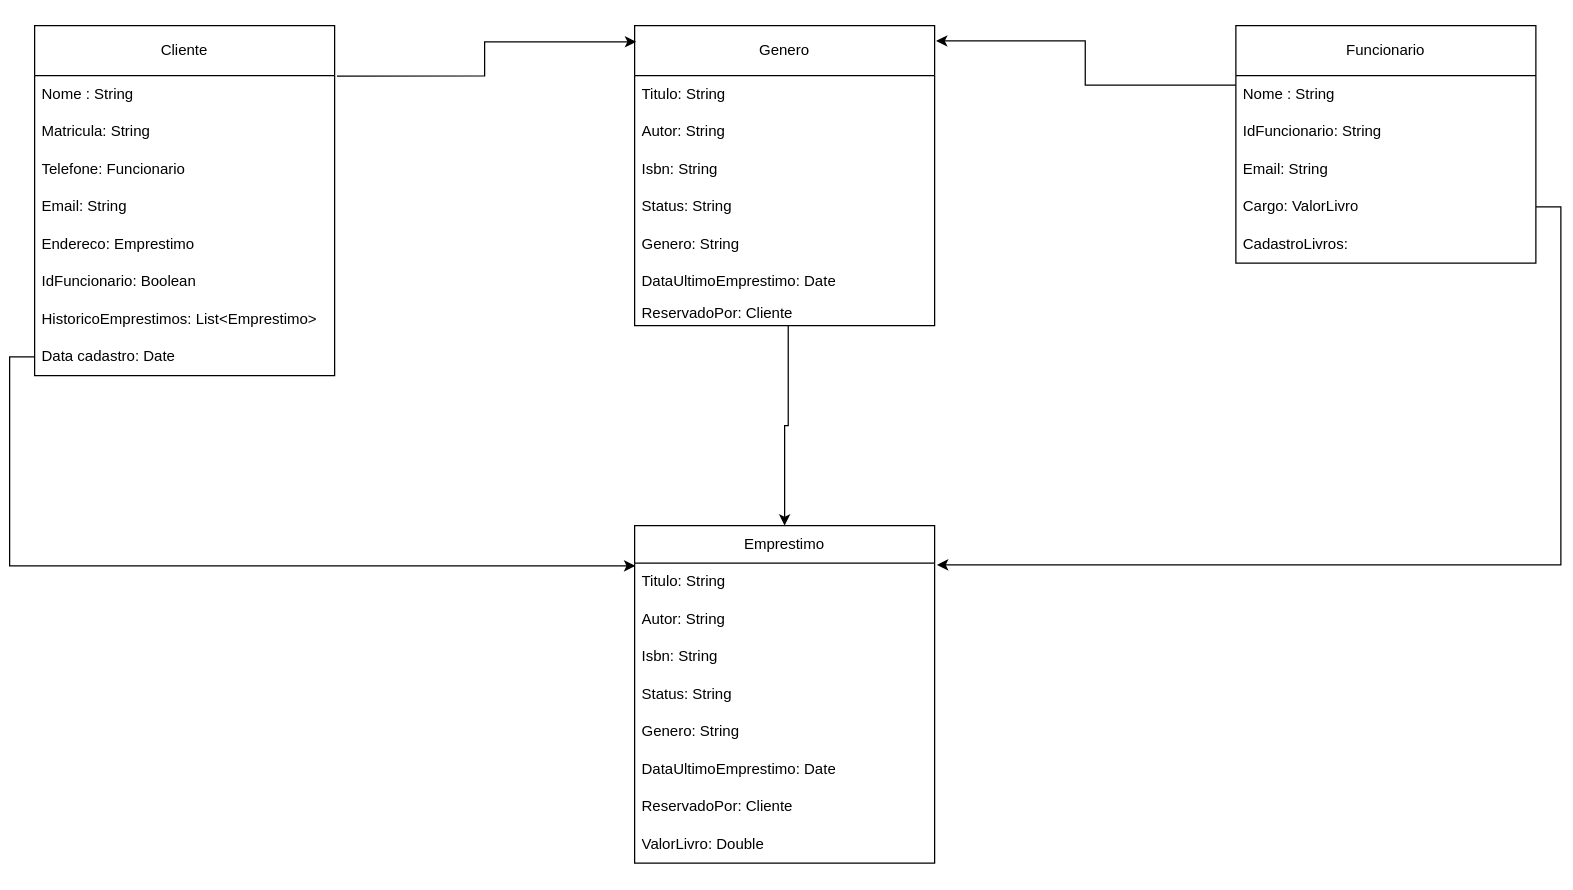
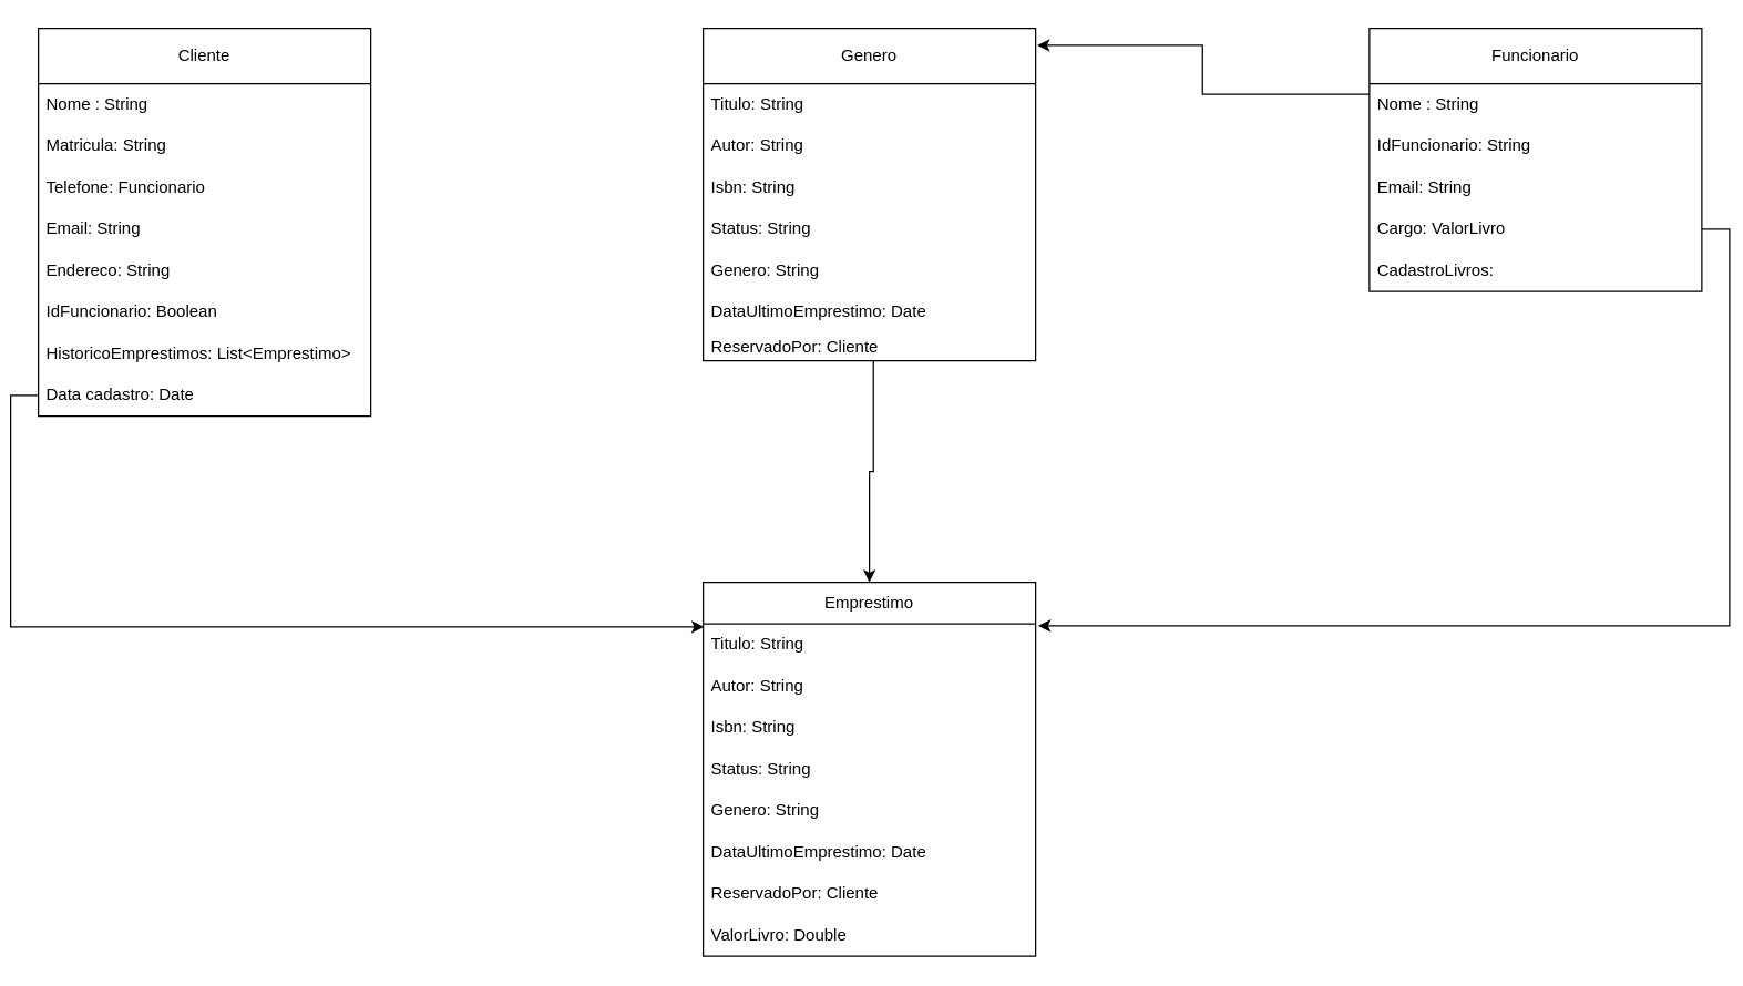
- <mxCell id="36" style="edgeStyle=orthogonalEdgeStyle;rounded=0;orthogonalLoop=1;jettySize=auto;html=1;exitX=1.008;exitY=0.144;exitDx=0;exitDy=0;entryX=0.005;entryY=0.054;entryDx=0;entryDy=0;entryPerimeter=0;exitPerimeter=0;" edge="1" parent="1" source="2" target="11"><mxGeometry relative="1" as="geometry" /></mxCell>
- <mxCell id="7" value="Endereco: Emprestimo" style="text;strokeColor=none;fillColor=none;align=left;verticalAlign=middle;spacingLeft=4;spacingRight=4;overflow=hidden;points=[[0,0.5],[1,0.5]];portConstraint=eastwest;rotatable=0;whiteSpace=wrap;html=1;" vertex="1" parent="2"><mxGeometry y="160" width="240" height="30" as="geometry" /></mxCell>
+ <mxCell id="7" value="Endereco: String" style="text;strokeColor=none;fillColor=none;align=left;verticalAlign=middle;spacingLeft=4;spacingRight=4;overflow=hidden;points=[[0,0.5],[1,0.5]];portConstraint=eastwest;rotatable=0;whiteSpace=wrap;html=1;" vertex="1" parent="2"><mxGeometry y="160" width="240" height="30" as="geometry" /></mxCell>
